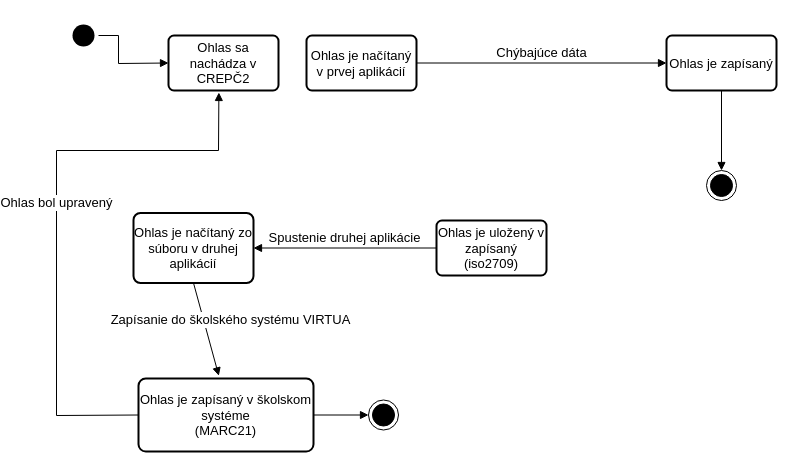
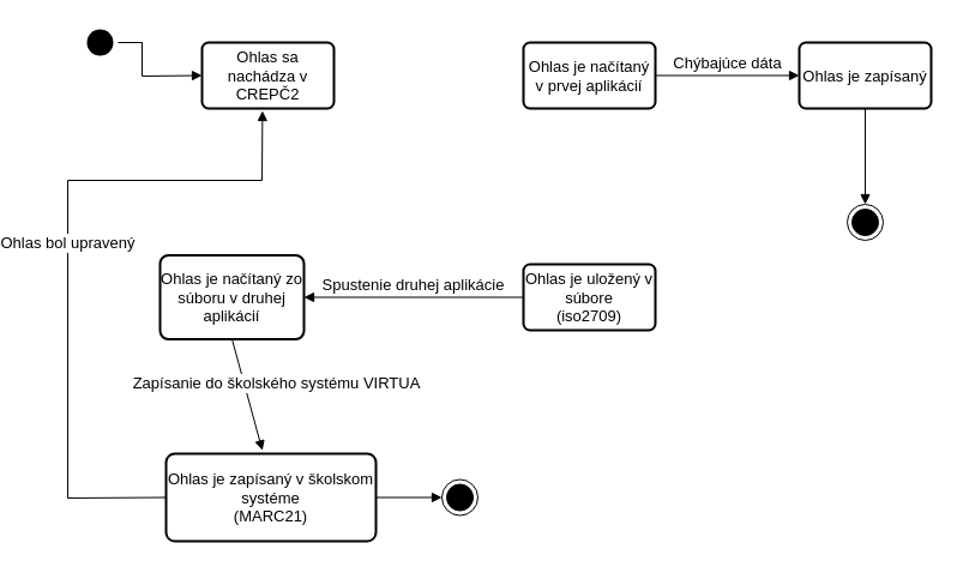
- <mxCell id="5" value="Ohlas je načítaný v prvej aplikácií" style="strokeWidth=2;rounded=1;arcSize=10;whiteSpace=wrap;html=1;align=center;fontSize=13;fillColor=none;gradientColor=none;" vertex="1" parent="1"><mxGeometry x="270" y="35" width="110" height="55" as="geometry" /></mxCell>
+ <mxCell id="5" value="Ohlas je načítaný v prvej aplikácií" style="strokeWidth=2;rounded=1;arcSize=10;whiteSpace=wrap;html=1;align=center;fontSize=13;fillColor=none;gradientColor=none;" vertex="1" parent="1"><mxGeometry x="400" y="35" width="110" height="55" as="geometry" /></mxCell>
- <mxCell id="7" value="&lt;div&gt;Ohlas je uložený v zapísaný&lt;/div&gt;&lt;div&gt;(iso2709)&lt;br&gt;&lt;/div&gt;" style="strokeWidth=2;rounded=1;arcSize=10;whiteSpace=wrap;html=1;align=center;fontSize=13;fillColor=none;gradientColor=none;" vertex="1" parent="1"><mxGeometry x="400" y="220" width="110" height="55" as="geometry" /></mxCell>
+ <mxCell id="7" value="&lt;div&gt;Ohlas je uložený v súbore&lt;/div&gt;&lt;div&gt;(iso2709)&lt;br&gt;&lt;/div&gt;" style="strokeWidth=2;rounded=1;arcSize=10;whiteSpace=wrap;html=1;align=center;fontSize=13;fillColor=none;gradientColor=none;" vertex="1" parent="1"><mxGeometry x="400" y="220" width="110" height="55" as="geometry" /></mxCell>
